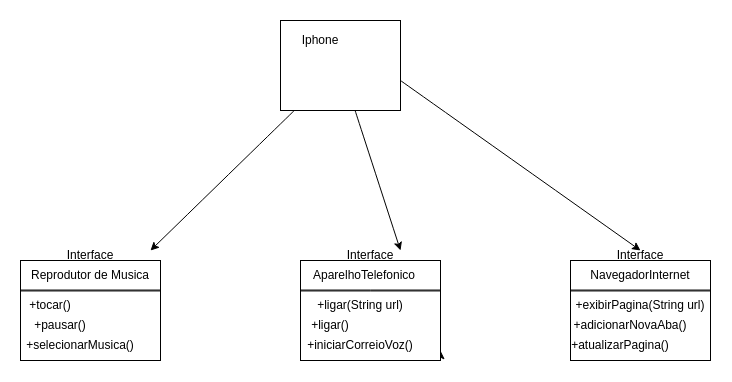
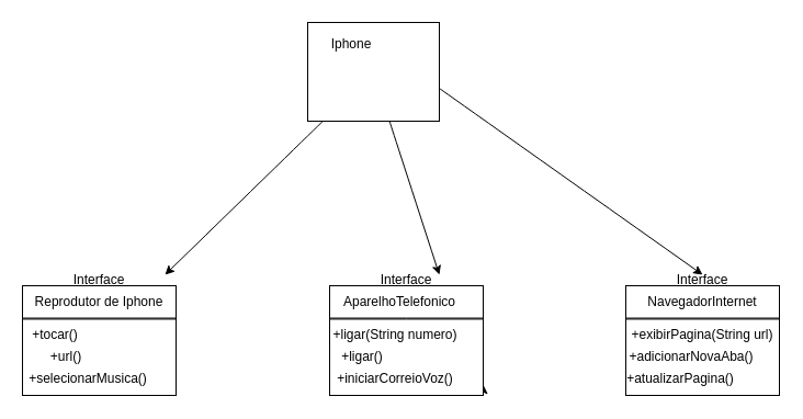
- <mxCell id="10" value="Reprodutor de Musica" style="text;html=1;align=center;verticalAlign=middle;whiteSpace=wrap;rounded=0;" vertex="1" parent="1"><mxGeometry x="20" y="260" width="140" height="30" as="geometry" /></mxCell>
+ <mxCell id="10" value="Reprodutor de Iphone" style="text;html=1;align=center;verticalAlign=middle;whiteSpace=wrap;rounded=0;" vertex="1" parent="1"><mxGeometry x="20" y="260" width="140" height="30" as="geometry" /></mxCell>
- <mxCell id="18" value="+ligar(String url)" style="text;html=1;align=center;verticalAlign=middle;whiteSpace=wrap;rounded=0;" vertex="1" parent="1"><mxGeometry x="295" y="290" width="130" height="30" as="geometry" /></mxCell>
+ <mxCell id="18" value="+ligar(String numero)" style="text;html=1;align=center;verticalAlign=middle;whiteSpace=wrap;rounded=0;" vertex="1" parent="1"><mxGeometry x="295" y="290" width="130" height="30" as="geometry" /></mxCell>
- <mxCell id="17" value="+pausar()" style="text;html=1;align=center;verticalAlign=middle;whiteSpace=wrap;rounded=0;" vertex="1" parent="1"><mxGeometry x="30" y="310" width="60" height="30" as="geometry" /></mxCell>
+ <mxCell id="17" value="+url()" style="text;html=1;align=center;verticalAlign=middle;whiteSpace=wrap;rounded=0;" vertex="1" parent="1"><mxGeometry x="30" y="310" width="60" height="30" as="geometry" /></mxCell>
